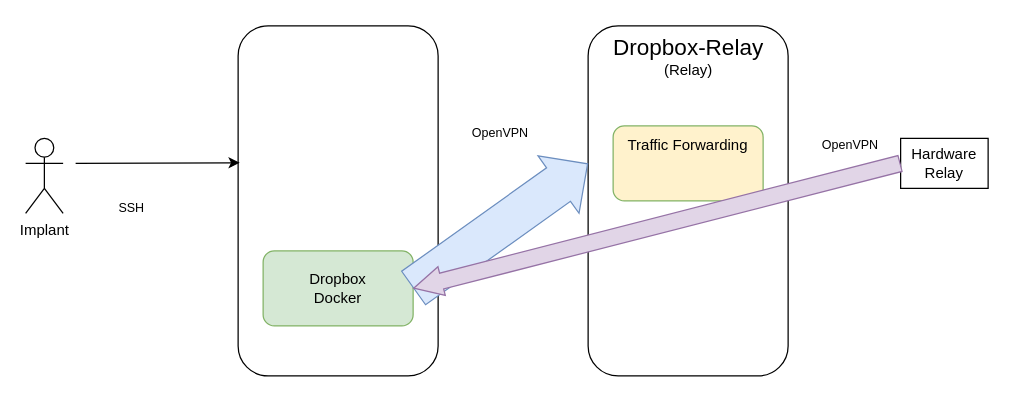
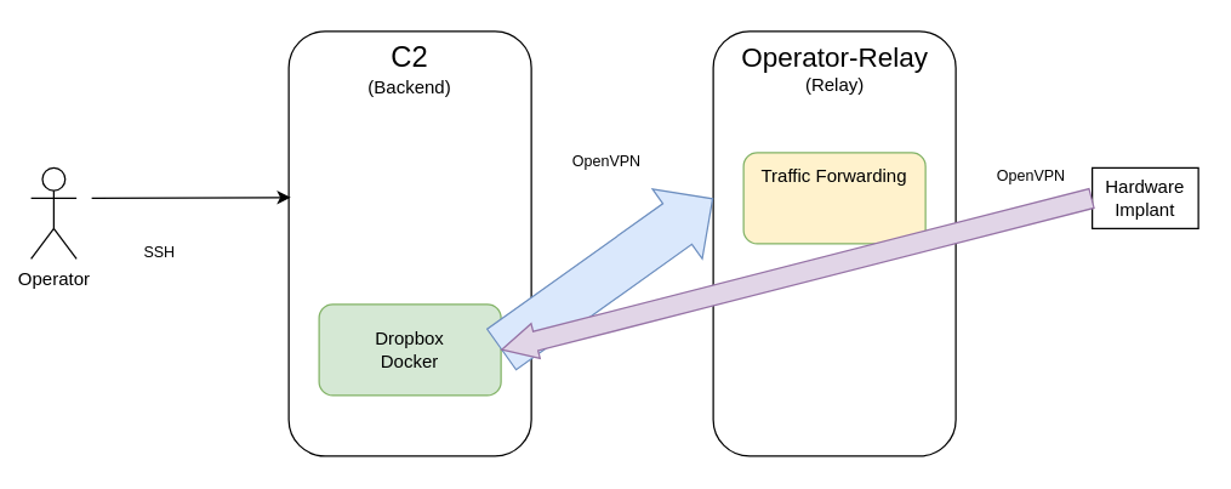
+ <mxCell id="6" value="&lt;font style=&quot;&quot;&gt;&lt;span style=&quot;font-size: 19px;&quot;&gt;C2&lt;/span&gt;&lt;br&gt;&lt;font style=&quot;font-size: 12px;&quot;&gt;(Backend)&lt;/font&gt;&lt;br&gt;&lt;/font&gt;" style="text;html=1;strokeColor=none;fillColor=none;align=center;verticalAlign=middle;whiteSpace=wrap;rounded=0;" parent="1" vertex="1"><mxGeometry x="240" y="30" width="60" height="30" as="geometry" /></mxCell>
- <mxCell id="7" value="&lt;font style=&quot;&quot;&gt;&lt;font style=&quot;font-size: 18px;&quot;&gt;Dropbox-Relay&lt;/font&gt;&lt;br&gt;&lt;font style=&quot;font-size: 12px;&quot;&gt;(Relay)&lt;/font&gt;&lt;br&gt;&lt;/font&gt;" style="text;html=1;strokeColor=none;fillColor=none;align=center;verticalAlign=middle;whiteSpace=wrap;rounded=0;" parent="1" vertex="1"><mxGeometry x="462.5" y="30" width="175" height="30" as="geometry" /></mxCell>
+ <mxCell id="7" value="&lt;font style=&quot;&quot;&gt;&lt;font style=&quot;font-size: 18px;&quot;&gt;Operator-Relay&lt;/font&gt;&lt;br&gt;&lt;font style=&quot;font-size: 12px;&quot;&gt;(Relay)&lt;/font&gt;&lt;br&gt;&lt;/font&gt;" style="text;html=1;strokeColor=none;fillColor=none;align=center;verticalAlign=middle;whiteSpace=wrap;rounded=0;" parent="1" vertex="1"><mxGeometry x="462.5" y="30" width="175" height="30" as="geometry" /></mxCell>
- <mxCell id="13" value="Hardware Relay" style="rounded=0;whiteSpace=wrap;html=1;" parent="1" vertex="1"><mxGeometry x="720" y="110" width="70" height="40" as="geometry" /></mxCell>
+ <mxCell id="13" value="Hardware Implant" style="rounded=0;whiteSpace=wrap;html=1;" parent="1" vertex="1"><mxGeometry x="720" y="110" width="70" height="40" as="geometry" /></mxCell>
- <mxCell id="10" value="Implant" style="shape=umlActor;verticalLabelPosition=bottom;verticalAlign=top;html=1;outlineConnect=0;" parent="1" vertex="1"><mxGeometry x="20" y="110" width="30" height="60" as="geometry" /></mxCell>
+ <mxCell id="10" value="Operator" style="shape=umlActor;verticalLabelPosition=bottom;verticalAlign=top;html=1;outlineConnect=0;" parent="1" vertex="1"><mxGeometry x="20" y="110" width="30" height="60" as="geometry" /></mxCell>
